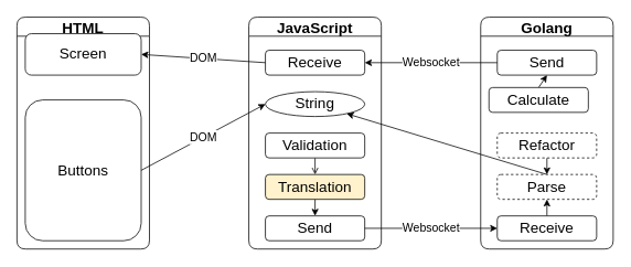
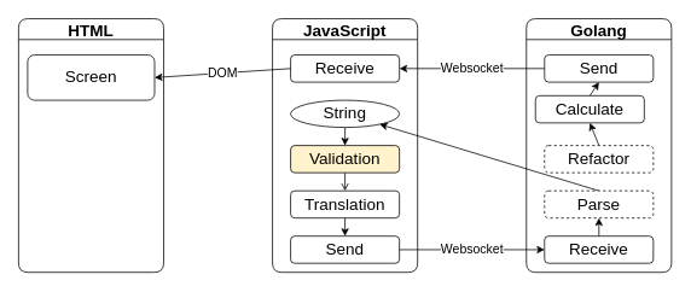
- <mxCell id="3" value="&lt;font style=&quot;font-size: 18px&quot;&gt;Screen&lt;/font&gt;" style="rounded=1;whiteSpace=wrap;html=1;fontSize=14;" vertex="1" parent="2"><mxGeometry x="10" y="20" width="140" height="50" as="geometry" /></mxCell>
+ <mxCell id="3" value="&lt;font style=&quot;font-size: 18px&quot;&gt;Screen&lt;/font&gt;" style="rounded=1;whiteSpace=wrap;html=1;fontSize=14;" vertex="1" parent="2"><mxGeometry x="10" y="40" width="140" height="50" as="geometry" /></mxCell>
+ <mxCell id="12" style="edgeStyle=none;html=1;exitX=0.5;exitY=1;exitDx=0;exitDy=0;entryX=0.5;entryY=0;entryDx=0;entryDy=0;fontSize=14;" edge="1" parent="5" source="13" target="7"><mxGeometry relative="1" as="geometry" /></mxCell>
- <mxCell id="24" value="DOM" style="edgeStyle=none;html=1;exitX=1;exitY=0.5;exitDx=0;exitDy=0;entryX=0;entryY=0.5;entryDx=0;entryDy=0;fontSize=14;" edge="1" parent="1" source="4" target="13"><mxGeometry relative="1" as="geometry" /></mxCell>
- <mxCell id="7" value="&lt;font style=&quot;font-size: 18px&quot;&gt;Validation&lt;/font&gt;" style="whiteSpace=wrap;html=1;rounded=1;" vertex="1" parent="5"><mxGeometry x="20" y="140" width="120" height="30" as="geometry" /></mxCell>
+ <mxCell id="7" value="&lt;font style=&quot;font-size: 18px&quot;&gt;Validation&lt;/font&gt;" style="whiteSpace=wrap;html=1;rounded=1;fillColor=#fff2cc;" vertex="1" parent="5"><mxGeometry x="20" y="140" width="120" height="30" as="geometry" /></mxCell>
- <mxCell id="17" style="edgeStyle=none;html=1;exitX=0.5;exitY=0;exitDx=0;exitDy=0;fontSize=14;" edge="1" parent="14" source="18" target="16"><mxGeometry relative="1" as="geometry" /></mxCell>
+ <mxCell id="17" style="edgeStyle=none;html=1;exitX=0.5;exitY=0;exitDx=0;exitDy=0;entryX=0.5;entryY=1;entryDx=0;entryDy=0;fontSize=14;" edge="1" parent="14" source="18" target="20"><mxGeometry relative="1" as="geometry" /></mxCell>
- <mxCell id="4" value="&lt;span style=&quot;font-size: 18px&quot;&gt;Buttons&lt;/span&gt;" style="rounded=1;whiteSpace=wrap;html=1;fontSize=14;" vertex="1" parent="2"><mxGeometry x="10" y="100" width="140" height="170" as="geometry" /></mxCell>
- <mxCell id="9" value="&lt;font style=&quot;font-size: 18px&quot;&gt;Translation&lt;/font&gt;" style="whiteSpace=wrap;html=1;rounded=1;fillColor=#fff2cc;" vertex="1" parent="5"><mxGeometry x="20" y="190" width="120" height="30" as="geometry" /></mxCell>
+ <mxCell id="9" value="&lt;font style=&quot;font-size: 18px&quot;&gt;Translation&lt;/font&gt;" style="whiteSpace=wrap;html=1;rounded=1;" vertex="1" parent="5"><mxGeometry x="20" y="190" width="120" height="30" as="geometry" /></mxCell>
